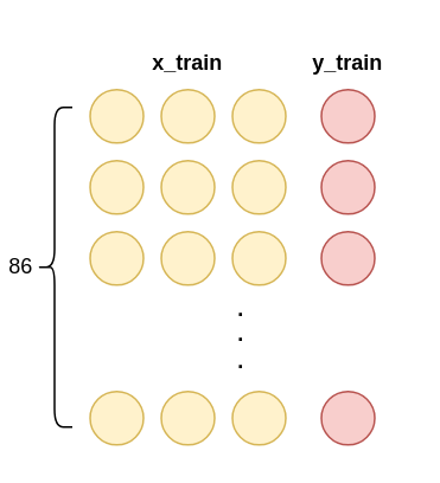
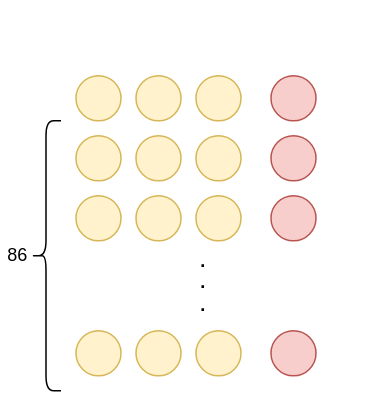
- <mxCell id="14" value="x_train" style="text;html=1;align=center;verticalAlign=middle;whiteSpace=wrap;rounded=0;fontStyle=1" vertex="1" parent="1"><mxGeometry x="75" y="20" width="60" height="30" as="geometry" /></mxCell>
- <mxCell id="15" value="y_train" style="text;html=1;align=center;verticalAlign=middle;whiteSpace=wrap;rounded=0;fontStyle=1" vertex="1" parent="1"><mxGeometry x="165" y="20" width="60" height="30" as="geometry" /></mxCell>
- <mxCell id="21" value="86" style="shape=curlyBracket;whiteSpace=wrap;html=1;rounded=1;labelPosition=left;verticalLabelPosition=middle;align=right;verticalAlign=middle;" vertex="1" parent="1"><mxGeometry x="20" y="60" width="20" height="180" as="geometry" /></mxCell>
+ <mxCell id="21" value="86" style="shape=curlyBracket;whiteSpace=wrap;html=1;rounded=1;labelPosition=left;verticalLabelPosition=middle;align=right;verticalAlign=middle;" vertex="1" parent="1"><mxGeometry x="20" y="80" width="20" height="180" as="geometry" /></mxCell>
